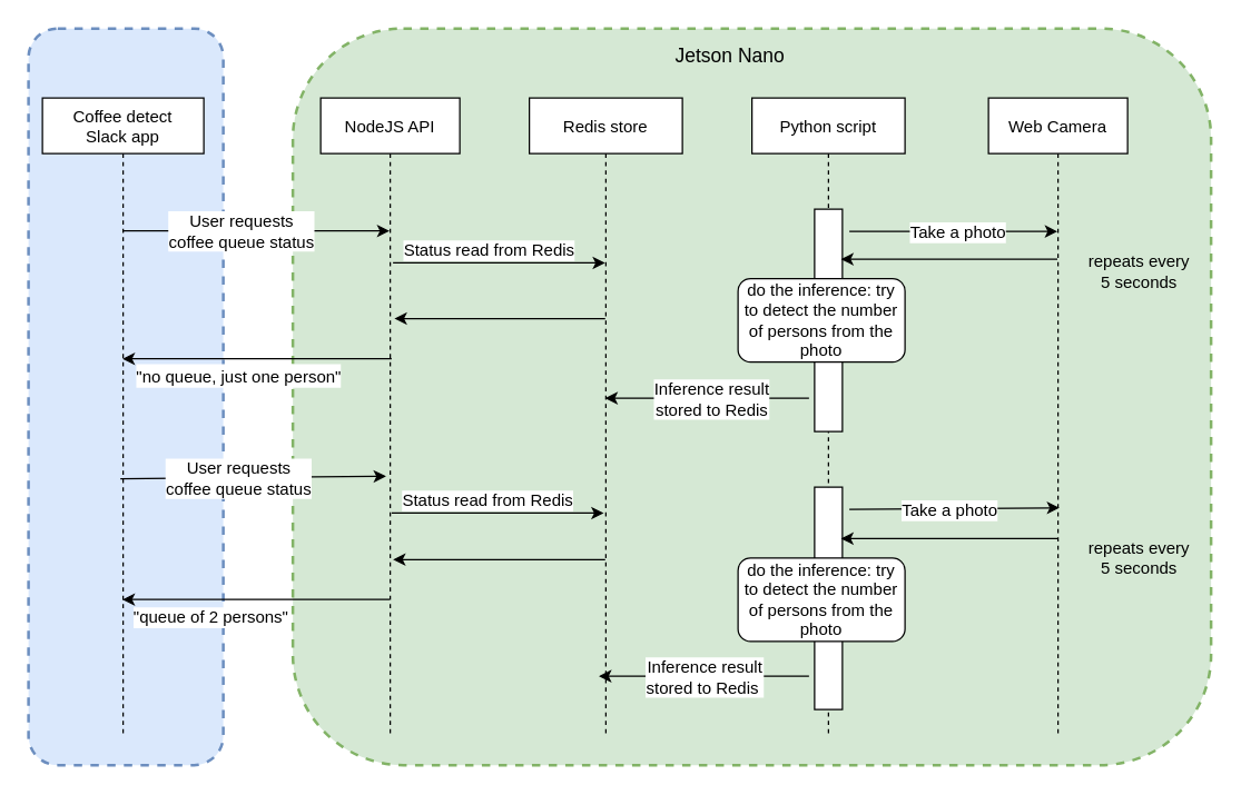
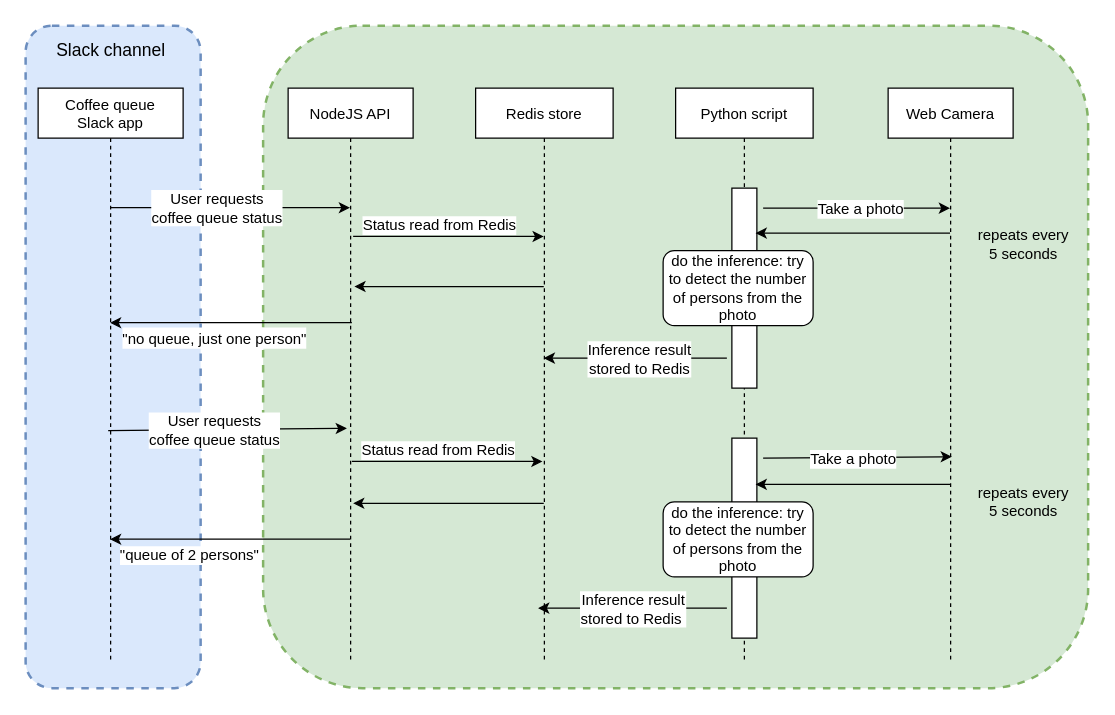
+ <mxCell id="39" value="&lt;font style=&quot;font-size: 14px&quot;&gt;Slack channel&lt;/font&gt;" style="text;html=1;align=center;verticalAlign=middle;resizable=0;points=[];autosize=1;strokeColor=none;fillColor=none;" vertex="1" parent="1"><mxGeometry x="38" y="30" width="100" height="20" as="geometry" /></mxCell>
- <mxCell id="40" value="Jetson Nano" style="text;html=1;align=center;verticalAlign=middle;resizable=0;points=[];autosize=1;strokeColor=none;fillColor=none;fontSize=14;" vertex="1" parent="1"><mxGeometry x="479" y="30" width="90" height="20" as="geometry" /></mxCell>
- <mxCell id="38" value="Coffee detect &#10;Slack app" style="shape=umlLifeline;perimeter=lifelinePerimeter;container=1;collapsible=0;recursiveResize=0;rounded=0;shadow=0;strokeWidth=1;" vertex="1" parent="1"><mxGeometry x="30" y="70" width="116" height="460" as="geometry" /></mxCell>
+ <mxCell id="38" value="Coffee queue &#10;Slack app" style="shape=umlLifeline;perimeter=lifelinePerimeter;container=1;collapsible=0;recursiveResize=0;rounded=0;shadow=0;strokeWidth=1;" vertex="1" parent="1"><mxGeometry x="30" y="70" width="116" height="460" as="geometry" /></mxCell>
